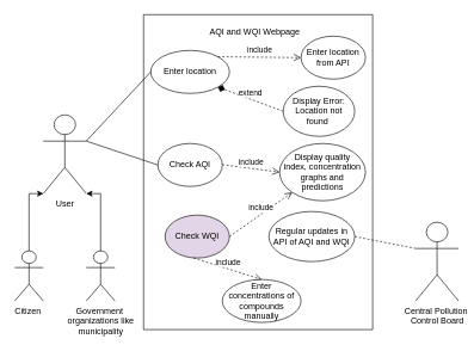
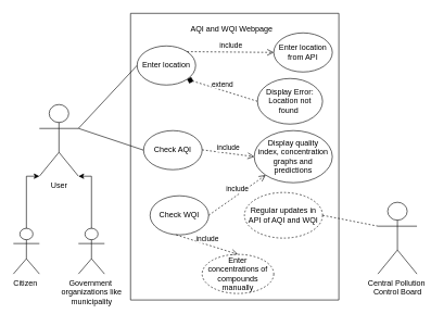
- <mxCell id="8" value="Enter location" style="ellipse;whiteSpace=wrap;html=1;" vertex="1" parent="1"><mxGeometry x="210" y="70" width="110" height="60" as="geometry" /></mxCell>
+ <mxCell id="8" value="Enter location" style="ellipse;whiteSpace=wrap;html=1;" vertex="1" parent="1"><mxGeometry x="210" y="70" width="90" height="60" as="geometry" /></mxCell>
- <mxCell id="12" value="Check WQI" style="ellipse;whiteSpace=wrap;html=1;fillColor=#e1d5e7;" vertex="1" parent="1"><mxGeometry x="230" y="300" width="90" height="60" as="geometry" /></mxCell>
+ <mxCell id="12" value="Check WQI" style="ellipse;whiteSpace=wrap;html=1;" vertex="1" parent="1"><mxGeometry x="230" y="300" width="90" height="60" as="geometry" /></mxCell>
- <mxCell id="18" value="Regular updates in API of AQI and WQI" style="ellipse;whiteSpace=wrap;html=1;" vertex="1" parent="1"><mxGeometry x="375" y="295" width="120" height="70" as="geometry" /></mxCell>
+ <mxCell id="18" value="Regular updates in API of AQI and WQI" style="ellipse;whiteSpace=wrap;html=1;dashed=1;" vertex="1" parent="1"><mxGeometry x="375" y="295" width="120" height="70" as="geometry" /></mxCell>
- <mxCell id="28" value="Enter concentrations of compounds manually" style="ellipse;whiteSpace=wrap;html=1;" vertex="1" parent="1"><mxGeometry x="310" y="390" width="110" height="60" as="geometry" /></mxCell>
+ <mxCell id="28" value="Enter concentrations of compounds manually" style="ellipse;whiteSpace=wrap;html=1;dashed=1;" vertex="1" parent="1"><mxGeometry x="310" y="390" width="110" height="60" as="geometry" /></mxCell>
